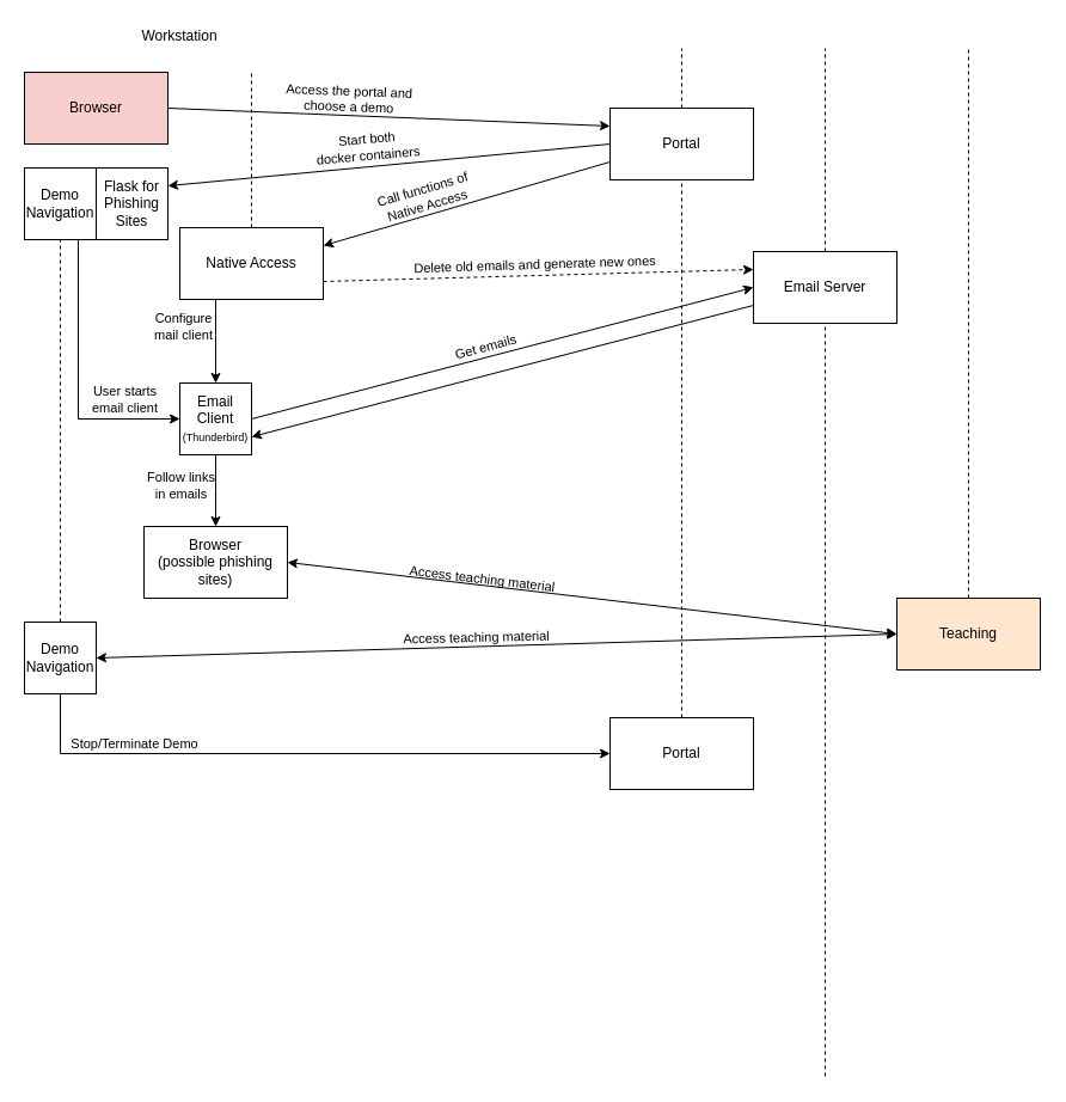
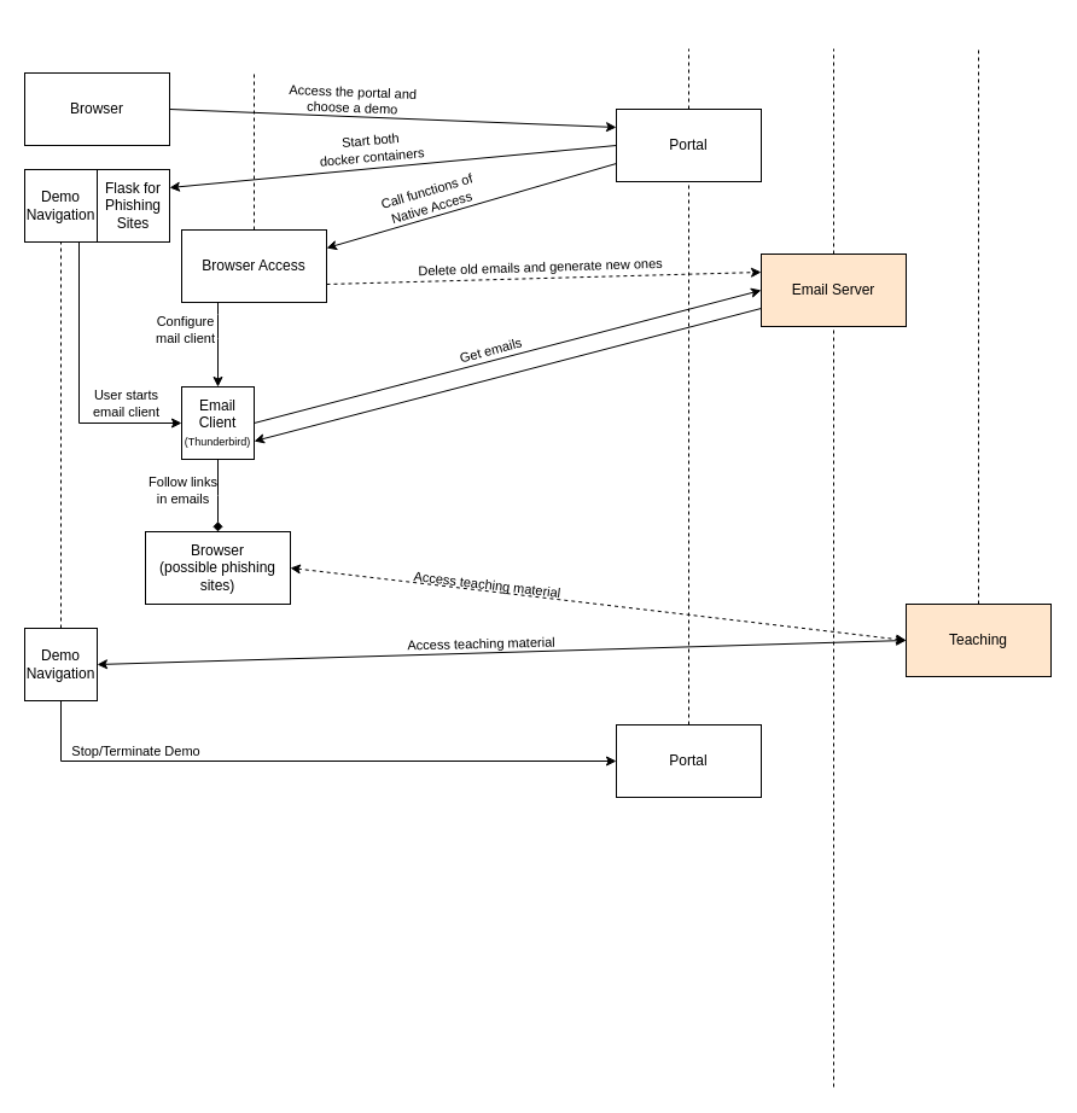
- <mxCell id="2" value="Workstation" style="text;html=1;strokeColor=none;fillColor=none;align=center;verticalAlign=middle;whiteSpace=wrap;rounded=0;" vertex="1" parent="1"><mxGeometry x="110" y="20" width="80" height="20" as="geometry" /></mxCell>
- <mxCell id="3" value="Browser" style="rounded=0;whiteSpace=wrap;html=1;fillColor=#f8cecc;" vertex="1" parent="1"><mxGeometry x="20" y="60" width="120" height="60" as="geometry" /></mxCell>
+ <mxCell id="3" value="Browser" style="rounded=0;whiteSpace=wrap;html=1;" vertex="1" parent="1"><mxGeometry x="20" y="60" width="120" height="60" as="geometry" /></mxCell>
- <mxCell id="7" value="Native Access" style="rounded=0;whiteSpace=wrap;html=1;" vertex="1" parent="1"><mxGeometry x="150" y="190" width="120" height="60" as="geometry" /></mxCell>
+ <mxCell id="7" value="Browser Access" style="rounded=0;whiteSpace=wrap;html=1;" vertex="1" parent="1"><mxGeometry x="150" y="190" width="120" height="60" as="geometry" /></mxCell>
- <mxCell id="9" value="Email Server" style="rounded=0;whiteSpace=wrap;html=1;" vertex="1" parent="1"><mxGeometry x="630" y="210" width="120" height="60" as="geometry" /></mxCell>
+ <mxCell id="9" value="Email Server" style="rounded=0;whiteSpace=wrap;html=1;fillColor=#ffe6cc;" vertex="1" parent="1"><mxGeometry x="630" y="210" width="120" height="60" as="geometry" /></mxCell>
- <mxCell id="28" value="" style="endArrow=classic;html=1;exitX=0.5;exitY=1;exitDx=0;exitDy=0;entryX=0.5;entryY=0;entryDx=0;entryDy=0;rounded=0;" edge="1" parent="1" source="16" target="27"><mxGeometry width="50" height="50" relative="1" as="geometry"><mxPoint x="280" y="370" as="sourcePoint" /><mxPoint x="330" y="320" as="targetPoint" /><Array as="points"><mxPoint x="180" y="410" /></Array></mxGeometry></mxCell>
+ <mxCell id="28" value="" style="endArrow=diamond;html=1;exitX=0.5;exitY=1;exitDx=0;exitDy=0;entryX=0.5;entryY=0;entryDx=0;entryDy=0;rounded=0;" edge="1" parent="1" source="16" target="27"><mxGeometry width="50" height="50" relative="1" as="geometry"><mxPoint x="280" y="370" as="sourcePoint" /><mxPoint x="330" y="320" as="targetPoint" /><Array as="points"><mxPoint x="180" y="410" /></Array></mxGeometry></mxCell>
- <mxCell id="37" value="" style="endArrow=classic;startArrow=classic;html=1;exitX=1;exitY=0.5;exitDx=0;exitDy=0;entryX=0;entryY=0.5;entryDx=0;entryDy=0;" edge="1" parent="1" source="27" target="35"><mxGeometry width="50" height="50" relative="1" as="geometry"><mxPoint x="390" y="570" as="sourcePoint" /><mxPoint x="440" y="520" as="targetPoint" /></mxGeometry></mxCell>
+ <mxCell id="37" value="" style="endArrow=classic;startArrow=classic;html=1;exitX=1;exitY=0.5;exitDx=0;exitDy=0;entryX=0;entryY=0.5;entryDx=0;entryDy=0;dashed=1;" edge="1" parent="1" source="27" target="35"><mxGeometry width="50" height="50" relative="1" as="geometry"><mxPoint x="390" y="570" as="sourcePoint" /><mxPoint x="440" y="520" as="targetPoint" /></mxGeometry></mxCell>
